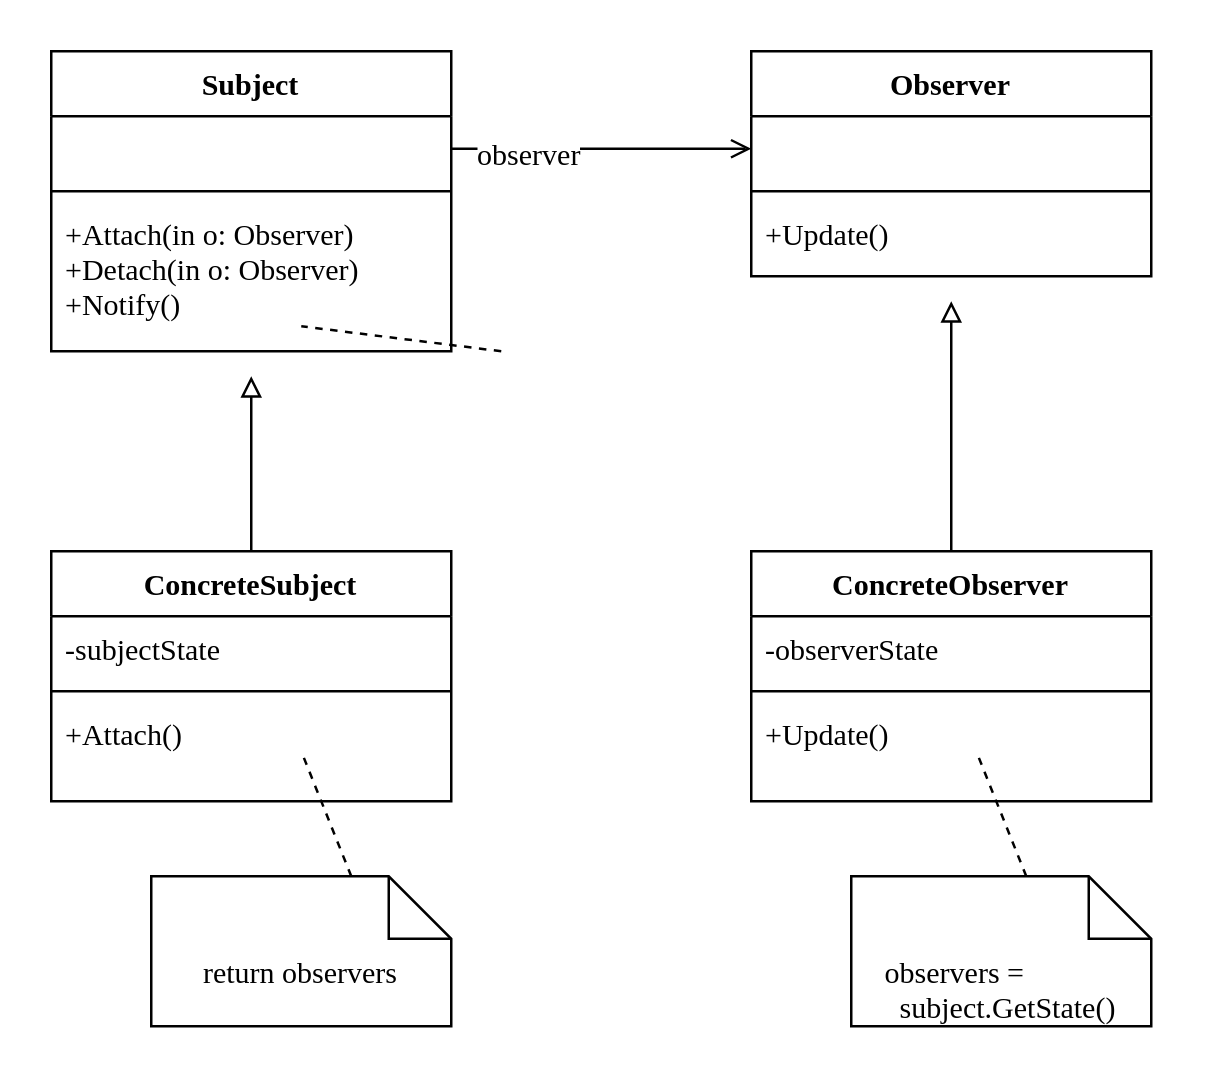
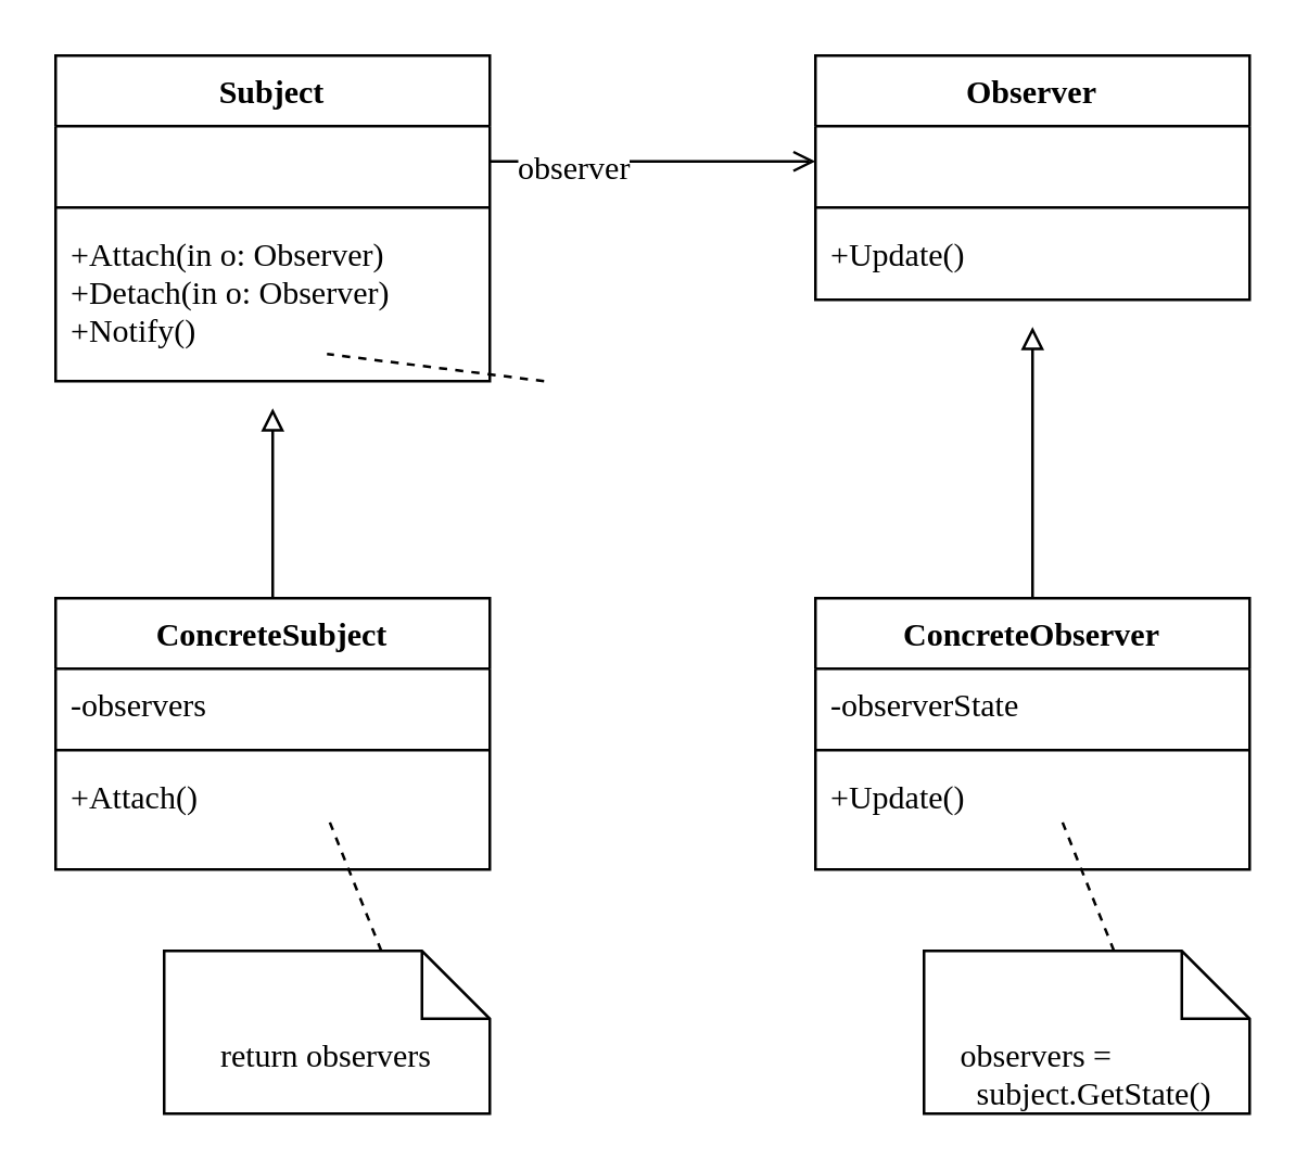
- <mxCell id="15" value="-subjectState" style="text;strokeColor=none;fillColor=none;align=left;verticalAlign=top;spacingLeft=4;spacingRight=4;overflow=hidden;rotatable=0;points=[[0,0.5],[1,0.5]];portConstraint=eastwest;fontFamily=Lucida Console;fontSize=12;" vertex="1" parent="14"><mxGeometry y="26" width="160" height="26" as="geometry" /></mxCell>
+ <mxCell id="15" value="-observers" style="text;strokeColor=none;fillColor=none;align=left;verticalAlign=top;spacingLeft=4;spacingRight=4;overflow=hidden;rotatable=0;points=[[0,0.5],[1,0.5]];portConstraint=eastwest;fontFamily=Lucida Console;fontSize=12;" vertex="1" parent="14"><mxGeometry y="26" width="160" height="26" as="geometry" /></mxCell>
